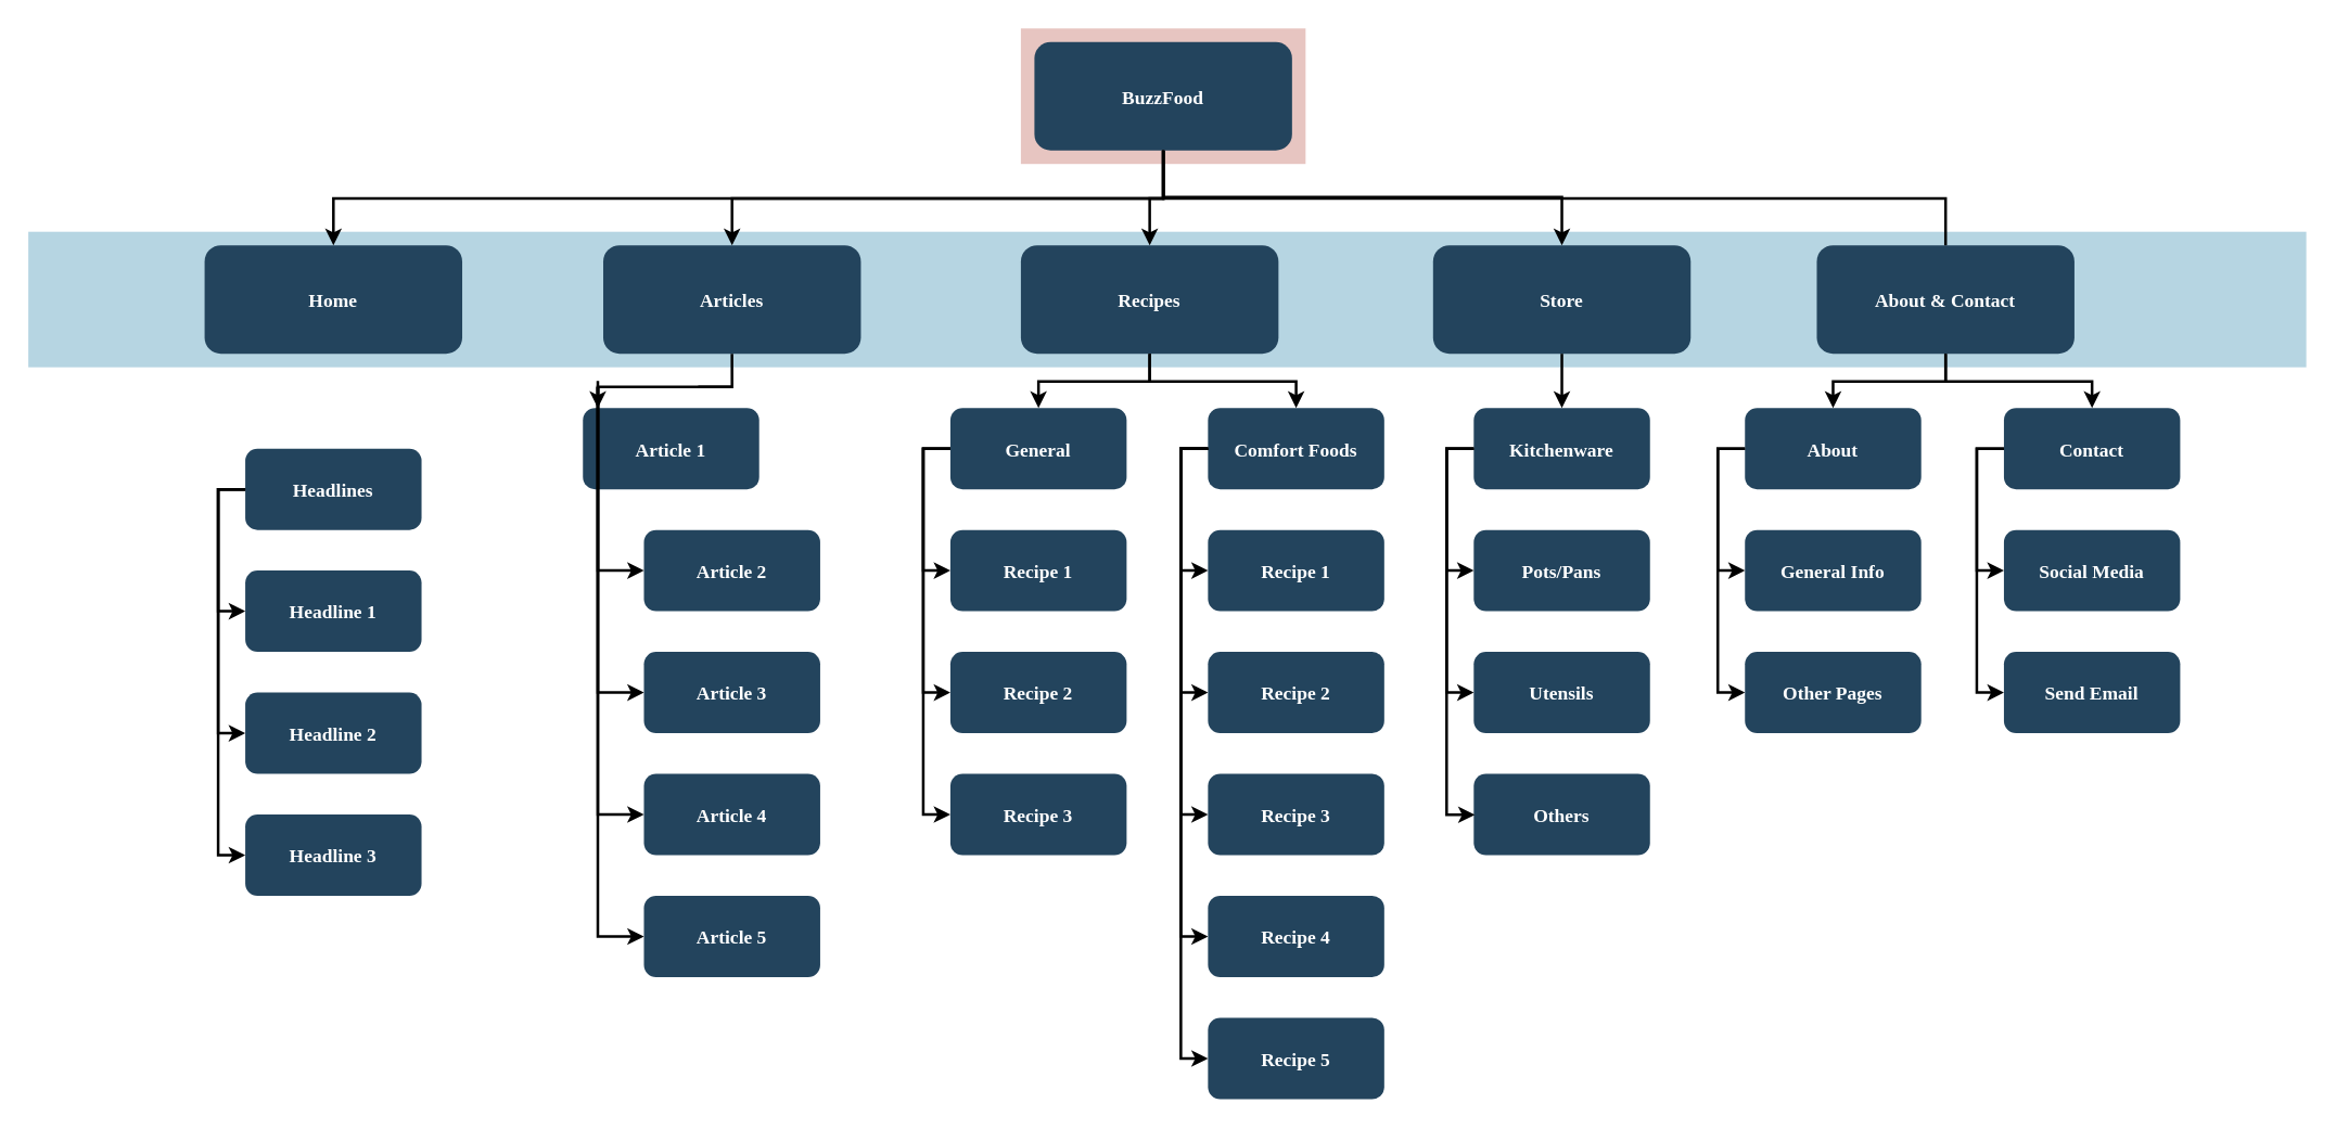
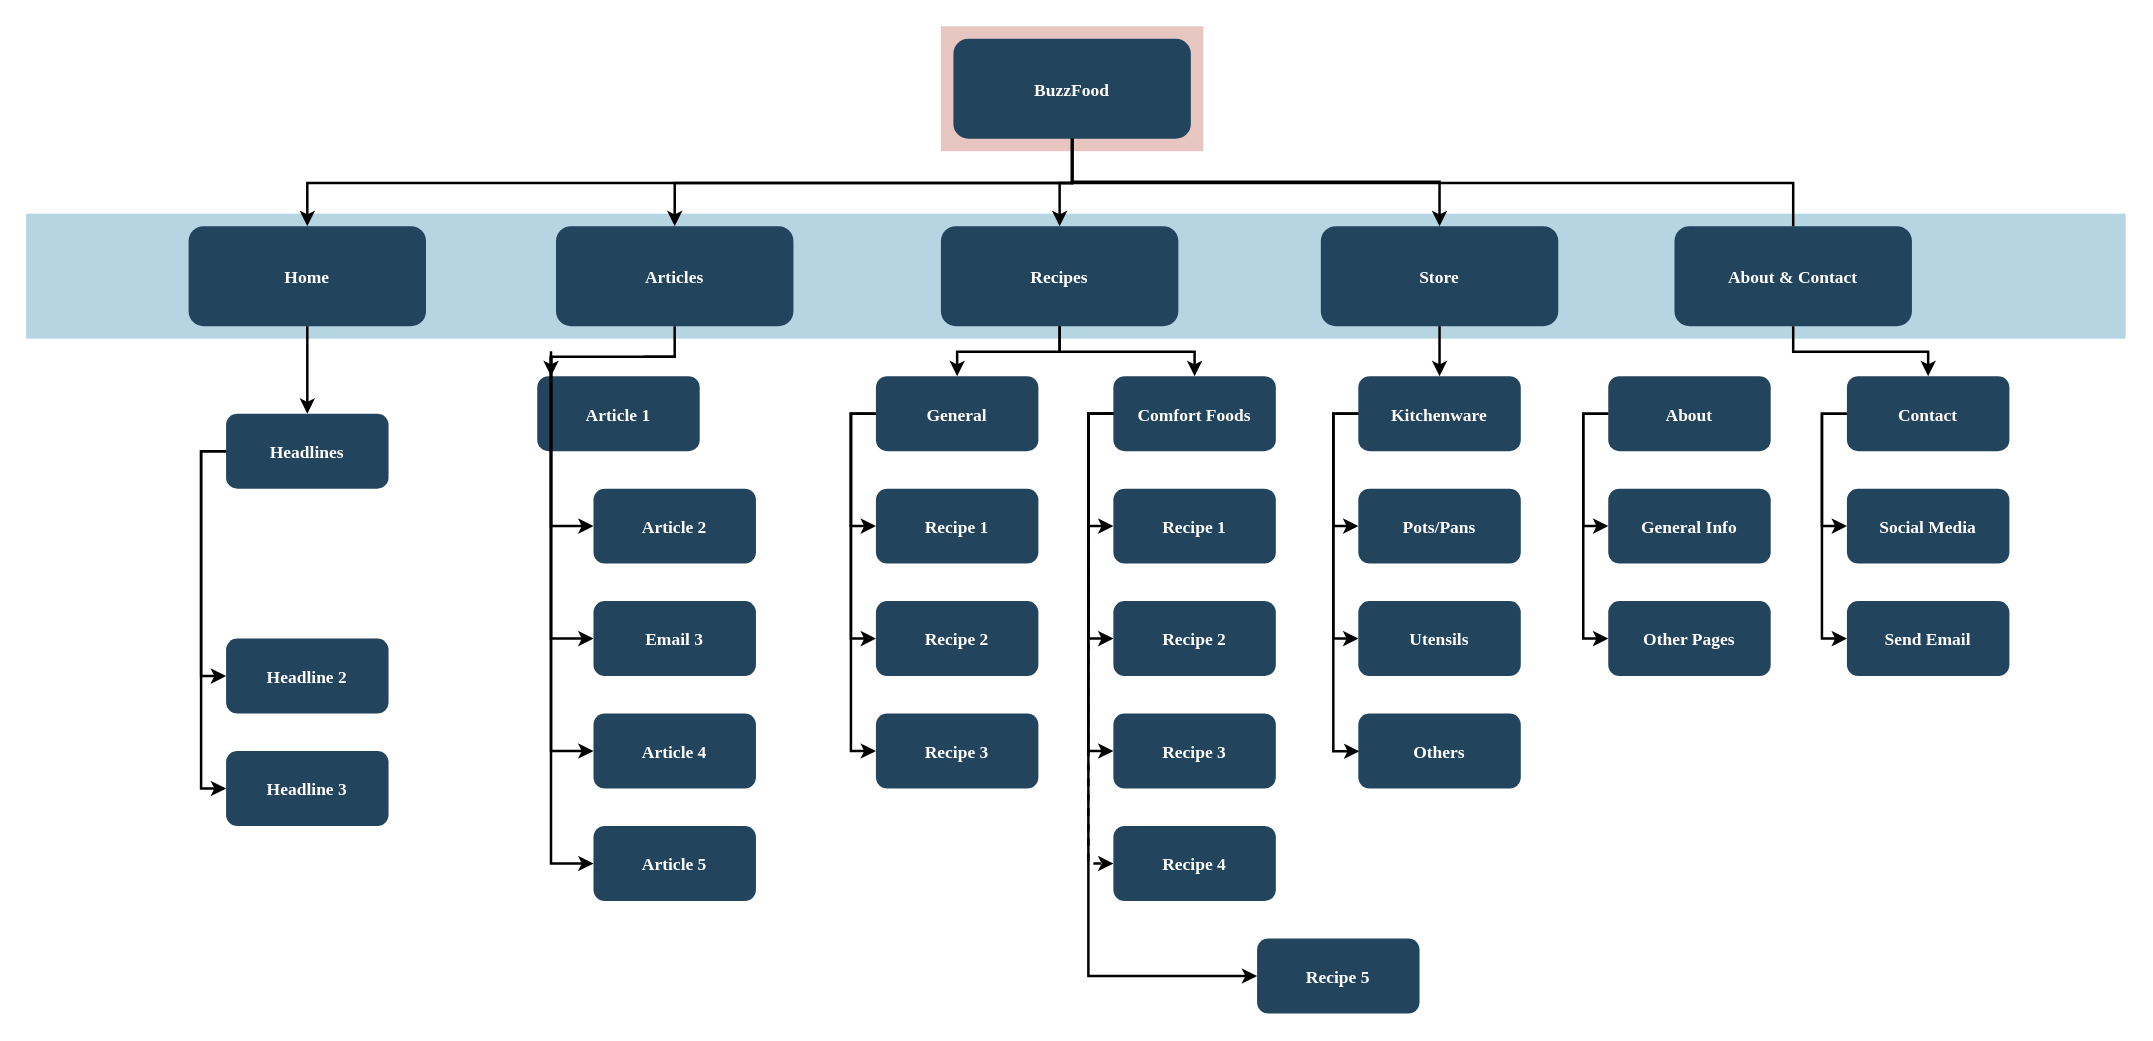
- <mxCell id="58" value="" style="edgeStyle=elbowEdgeStyle;elbow=vertical;strokeWidth=2;rounded=0" parent="1" source="5" target="28" edge="1"><mxGeometry x="-26" y="135.5" width="100" height="100" as="geometry"><mxPoint x="-46" y="80.5" as="sourcePoint" /><mxPoint x="54" y="-19.5" as="targetPoint" /></mxGeometry></mxCell>
+ <mxCell id="70" value="" style="edgeStyle=elbowEdgeStyle;elbow=vertical;strokeWidth=2;rounded=0;exitX=0.5;exitY=1;exitDx=0;exitDy=0;" edge="1" target="63" parent="1" source="61"><mxGeometry x="-313" y="165.5" width="100" height="100" as="geometry"><mxPoint x="248.5" y="260.5" as="sourcePoint" /><mxPoint x="-233" y="10.5" as="targetPoint" /><Array as="points"><mxPoint x="245" y="315" /></Array></mxGeometry></mxCell>
- <mxCell id="67" value="" style="edgeStyle=elbowEdgeStyle;elbow=horizontal;strokeWidth=2;rounded=0" edge="1" source="63" target="64" parent="1"><mxGeometry x="-240" y="165.5" width="100" height="100" as="geometry"><mxPoint x="-260" y="110.5" as="sourcePoint" /><mxPoint x="-160" y="10.5" as="targetPoint" /><Array as="points"><mxPoint x="160" y="410.5" /></Array></mxGeometry></mxCell>
- <mxCell id="64" value="Headline 1" style="rounded=1;fillColor=#23445D;gradientColor=none;strokeColor=none;fontColor=#FFFFFF;fontStyle=1;fontFamily=Tahoma;fontSize=14" vertex="1" parent="1"><mxGeometry x="180" y="420.5" width="130" height="60" as="geometry" /></mxCell>
- <mxCell id="12" value="Article 3" style="rounded=1;fillColor=#23445D;gradientColor=none;strokeColor=none;fontColor=#FFFFFF;fontStyle=1;fontFamily=Tahoma;fontSize=14" parent="1" vertex="1"><mxGeometry x="474" y="480.5" width="130" height="60" as="geometry" /></mxCell>
+ <mxCell id="12" value="Email 3" style="rounded=1;fillColor=#23445D;gradientColor=none;strokeColor=none;fontColor=#FFFFFF;fontStyle=1;fontFamily=Tahoma;fontSize=14" parent="1" vertex="1"><mxGeometry x="474" y="480.5" width="130" height="60" as="geometry" /></mxCell>
- <mxCell id="47" value="" style="edgeStyle=elbowEdgeStyle;elbow=horizontal;strokeWidth=2;rounded=0" parent="1" source="19" target="23" edge="1"><mxGeometry x="120" y="135.5" width="100" height="100" as="geometry"><mxPoint x="100" y="80.5" as="sourcePoint" /><mxPoint x="200" y="-19.5" as="targetPoint" /><Array as="points"><mxPoint x="870" y="510.5" /></Array></mxGeometry></mxCell>
+ <mxCell id="47" value="" style="edgeStyle=elbowEdgeStyle;elbow=horizontal;strokeWidth=2;rounded=0;dashed=1;" parent="1" source="19" target="23" edge="1"><mxGeometry x="120" y="135.5" width="100" height="100" as="geometry"><mxPoint x="100" y="80.5" as="sourcePoint" /><mxPoint x="200" y="-19.5" as="targetPoint" /><Array as="points"><mxPoint x="870" y="510.5" /></Array></mxGeometry></mxCell>
- <mxCell id="24" value="Recipe 5" style="rounded=1;fillColor=#23445D;gradientColor=none;strokeColor=none;fontColor=#FFFFFF;fontStyle=1;fontFamily=Tahoma;fontSize=14" parent="1" vertex="1"><mxGeometry x="890" y="750.5" width="130" height="60" as="geometry" /></mxCell>
+ <mxCell id="24" value="Recipe 5" style="rounded=1;fillColor=#23445D;gradientColor=none;strokeColor=none;fontColor=#FFFFFF;fontStyle=1;fontFamily=Tahoma;fontSize=14" parent="1" vertex="1"><mxGeometry x="1005" y="750.5" width="130" height="60" as="geometry" /></mxCell>
